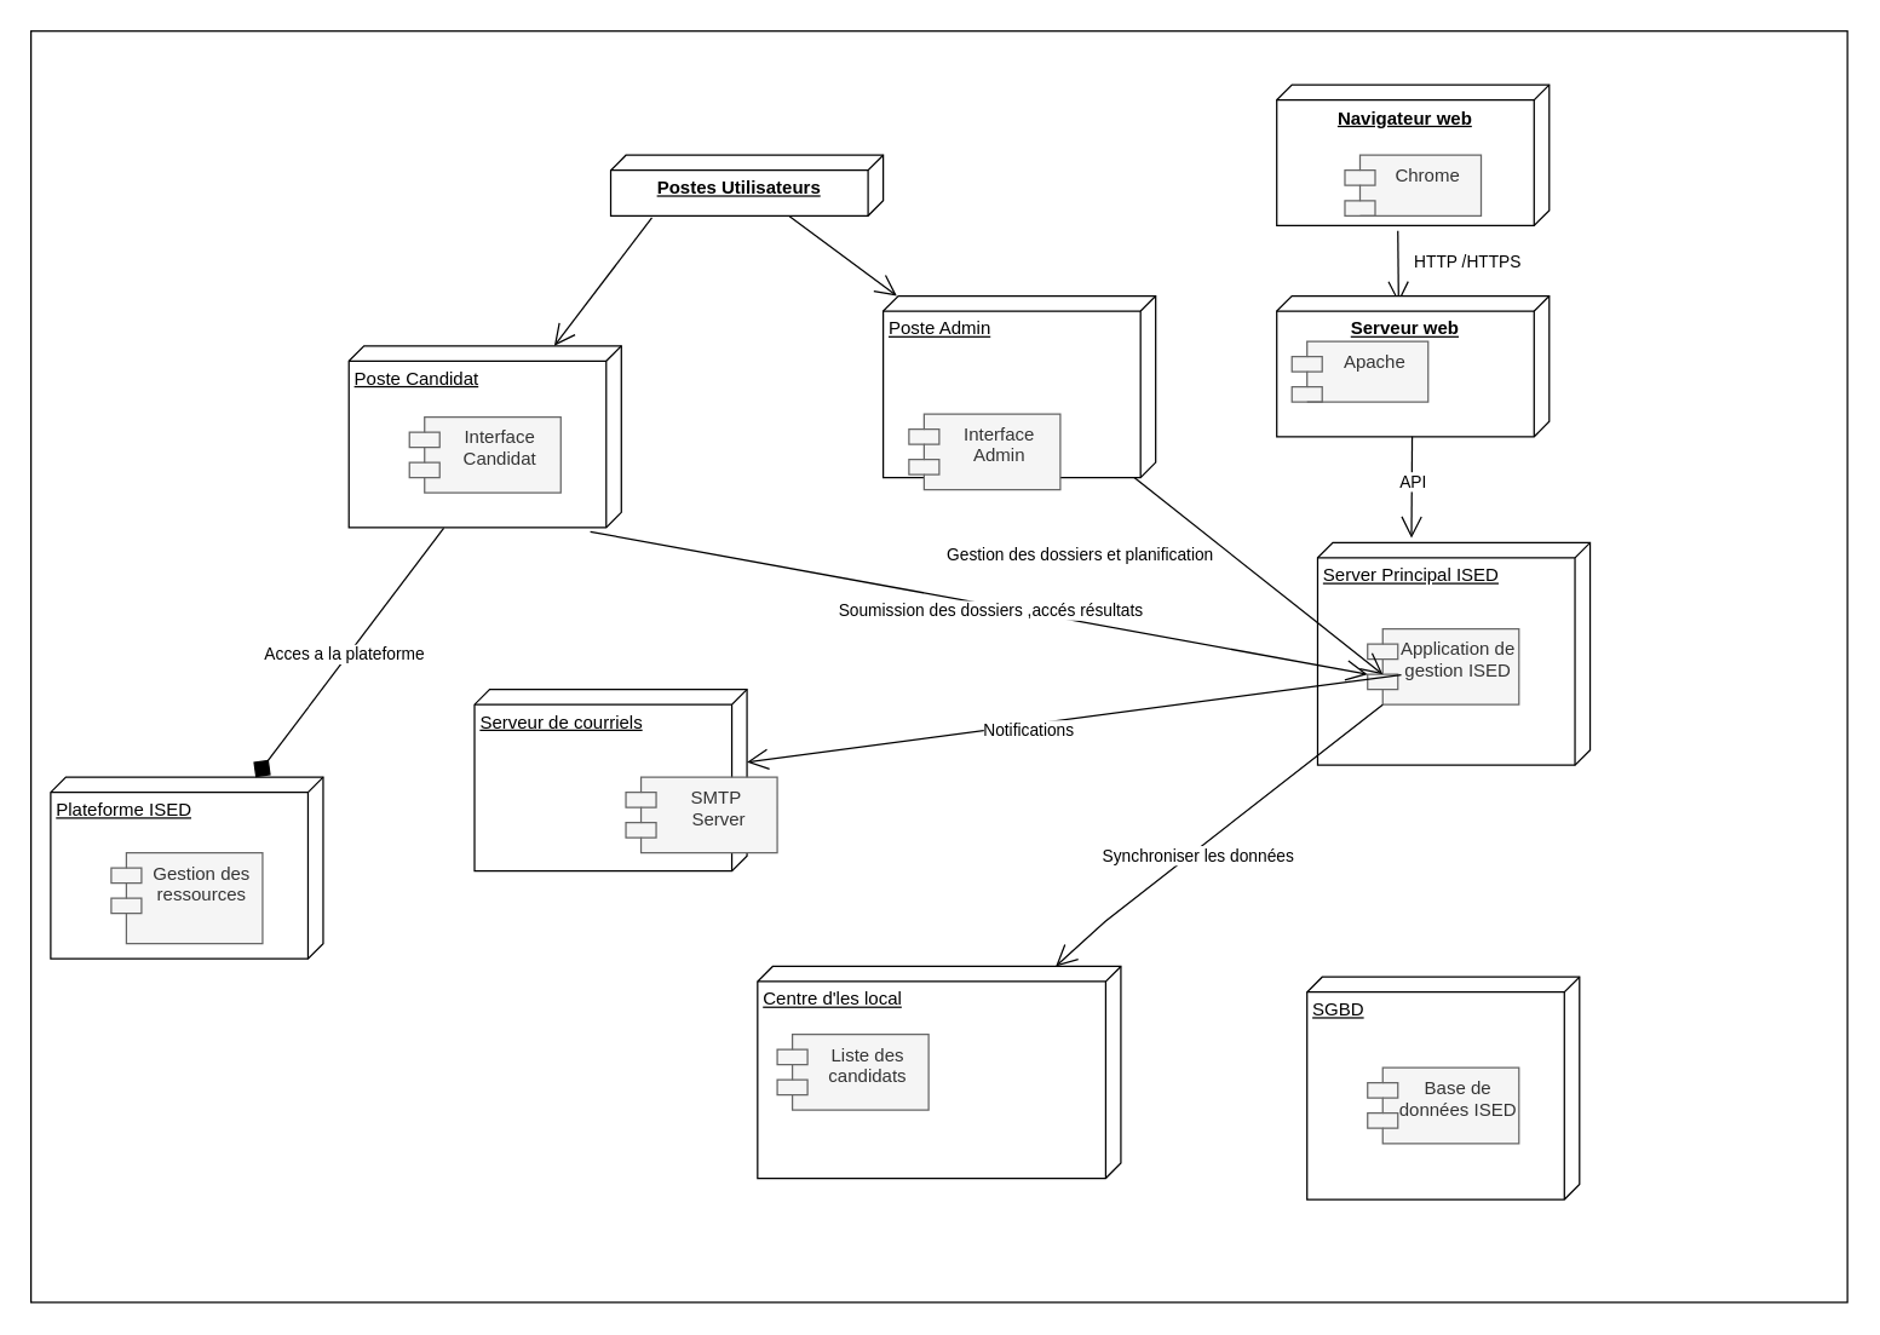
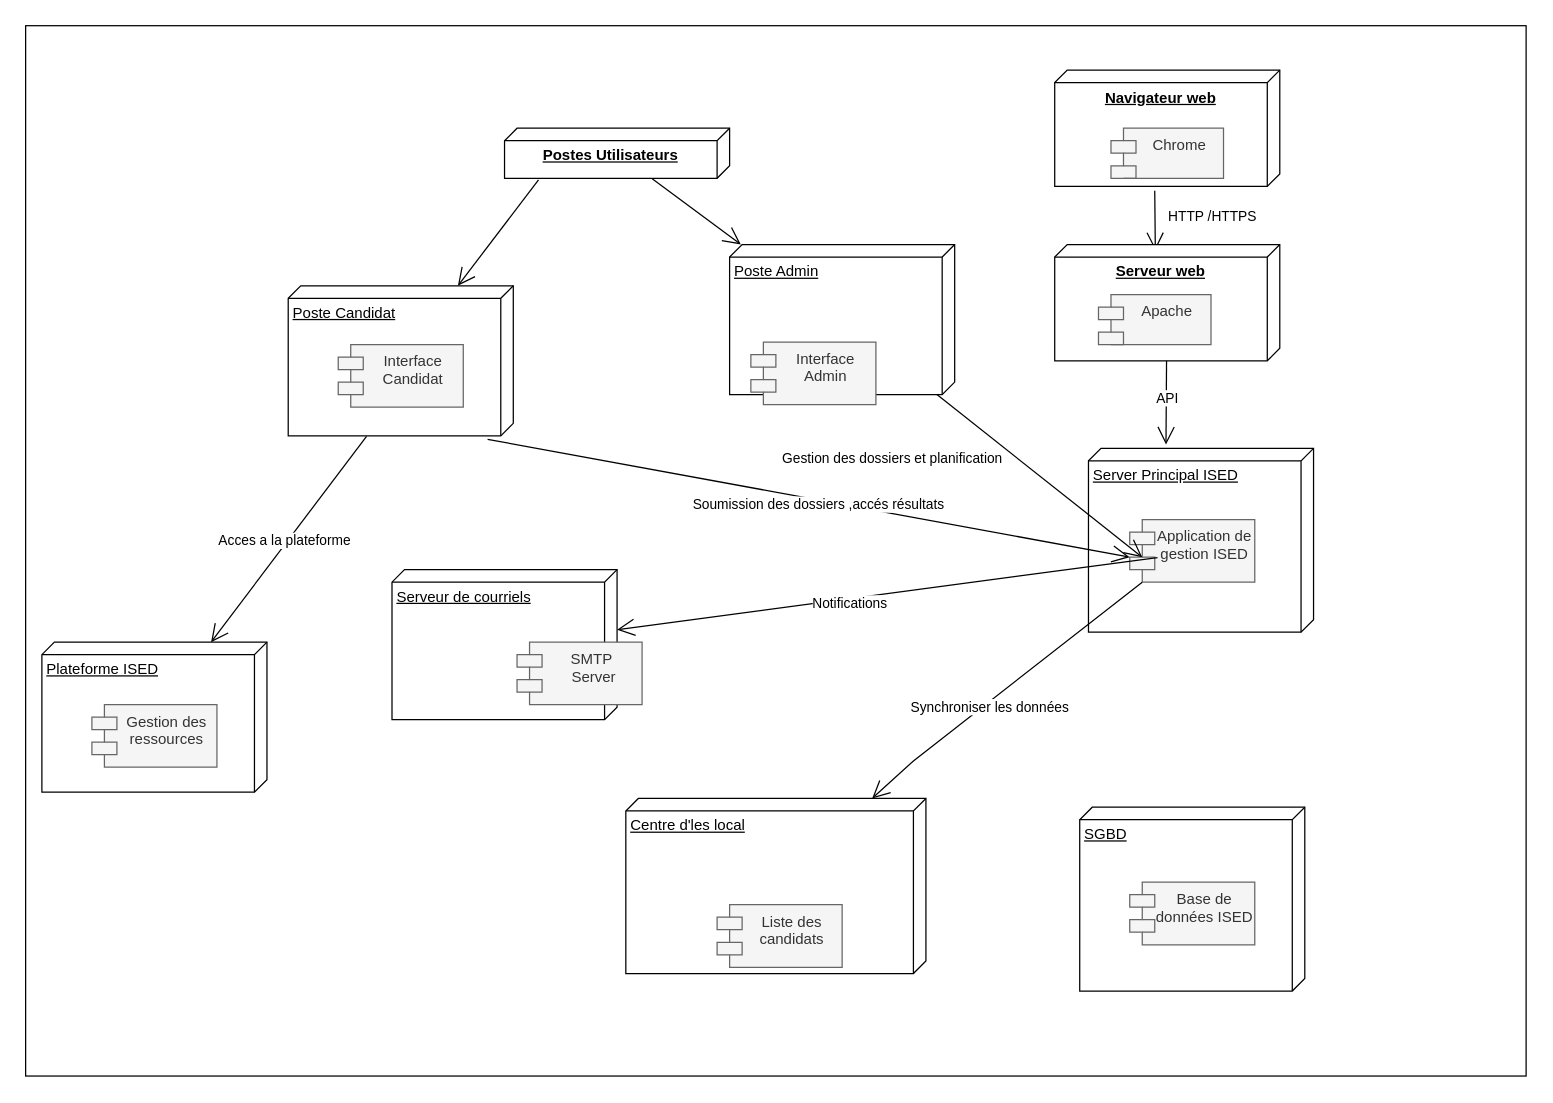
- <mxCell id="31" value="Apache" style="shape=module;align=left;spacingLeft=20;align=center;verticalAlign=top;whiteSpace=wrap;html=1;fillColor=#f5f5f5;fontColor=#333333;strokeColor=#666666;" vertex="1" parent="1"><mxGeometry x="853" y="225" width="90" height="40" as="geometry" /></mxCell>
+ <mxCell id="31" value="Apache" style="shape=module;align=left;spacingLeft=20;align=center;verticalAlign=top;whiteSpace=wrap;html=1;fillColor=#f5f5f5;fontColor=#333333;strokeColor=#666666;" vertex="1" parent="1"><mxGeometry x="878" y="235" width="90" height="40" as="geometry" /></mxCell>
- <mxCell id="22" value="" style="endArrow=diamond;endFill=1;endSize=12;html=1;rounded=0;exitX=1.003;exitY=0.652;exitDx=0;exitDy=0;exitPerimeter=0;" edge="1" parent="1" source="5" target="10"><mxGeometry width="160" relative="1" as="geometry"><mxPoint x="409" y="371" as="sourcePoint" /><mxPoint x="767" y="562" as="targetPoint" /></mxGeometry></mxCell>
+ <mxCell id="22" value="" style="endArrow=open;endFill=1;endSize=12;html=1;rounded=0;exitX=1.003;exitY=0.652;exitDx=0;exitDy=0;exitPerimeter=0;" edge="1" parent="1" source="5" target="10"><mxGeometry width="160" relative="1" as="geometry"><mxPoint x="409" y="371" as="sourcePoint" /><mxPoint x="767" y="562" as="targetPoint" /></mxGeometry></mxCell>
- <mxCell id="11" value="Gestion des ressources" style="shape=module;align=left;spacingLeft=20;align=center;verticalAlign=top;whiteSpace=wrap;html=1;fillColor=#f5f5f5;fontColor=#333333;strokeColor=#666666;" vertex="1" parent="1"><mxGeometry x="73" y="563" width="100" height="60" as="geometry" /></mxCell>
+ <mxCell id="11" value="Gestion des ressources" style="shape=module;align=left;spacingLeft=20;align=center;verticalAlign=top;whiteSpace=wrap;html=1;fillColor=#f5f5f5;fontColor=#333333;strokeColor=#666666;" vertex="1" parent="1"><mxGeometry x="73" y="563" width="100" height="50" as="geometry" /></mxCell>
- <mxCell id="13" value="Liste des candidats" style="shape=module;align=left;spacingLeft=20;align=center;verticalAlign=top;whiteSpace=wrap;html=1;fillColor=#f5f5f5;fontColor=#333333;strokeColor=#666666;" vertex="1" parent="1"><mxGeometry x="513" y="683" width="100" height="50" as="geometry" /></mxCell>
+ <mxCell id="13" value="Liste des candidats" style="shape=module;align=left;spacingLeft=20;align=center;verticalAlign=top;whiteSpace=wrap;html=1;fillColor=#f5f5f5;fontColor=#333333;strokeColor=#666666;" vertex="1" parent="1"><mxGeometry x="573" y="723" width="100" height="50" as="geometry" /></mxCell>
